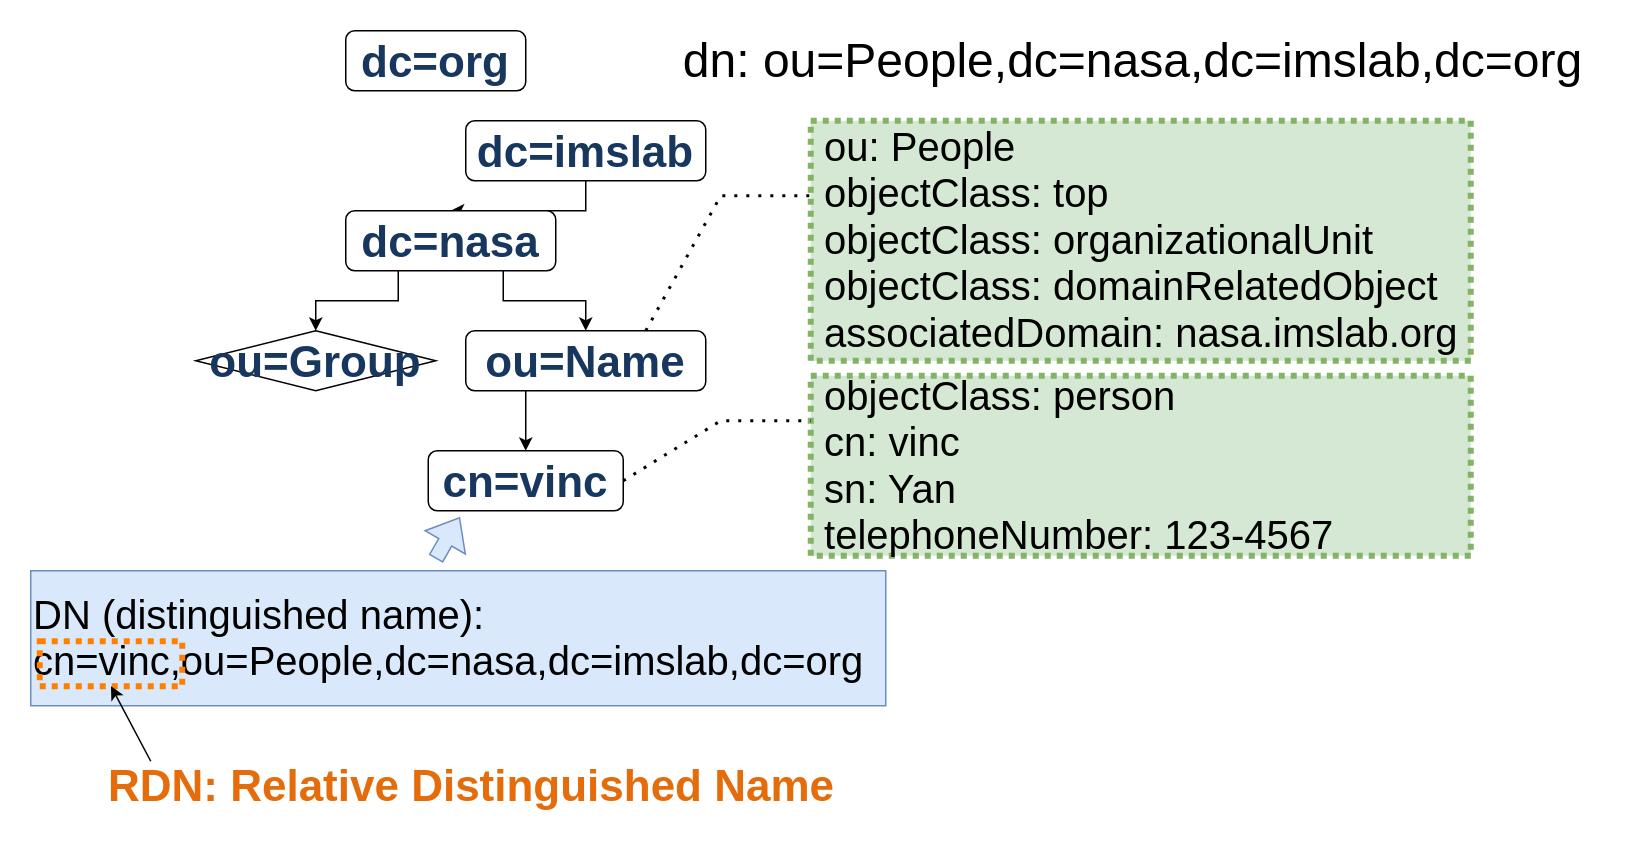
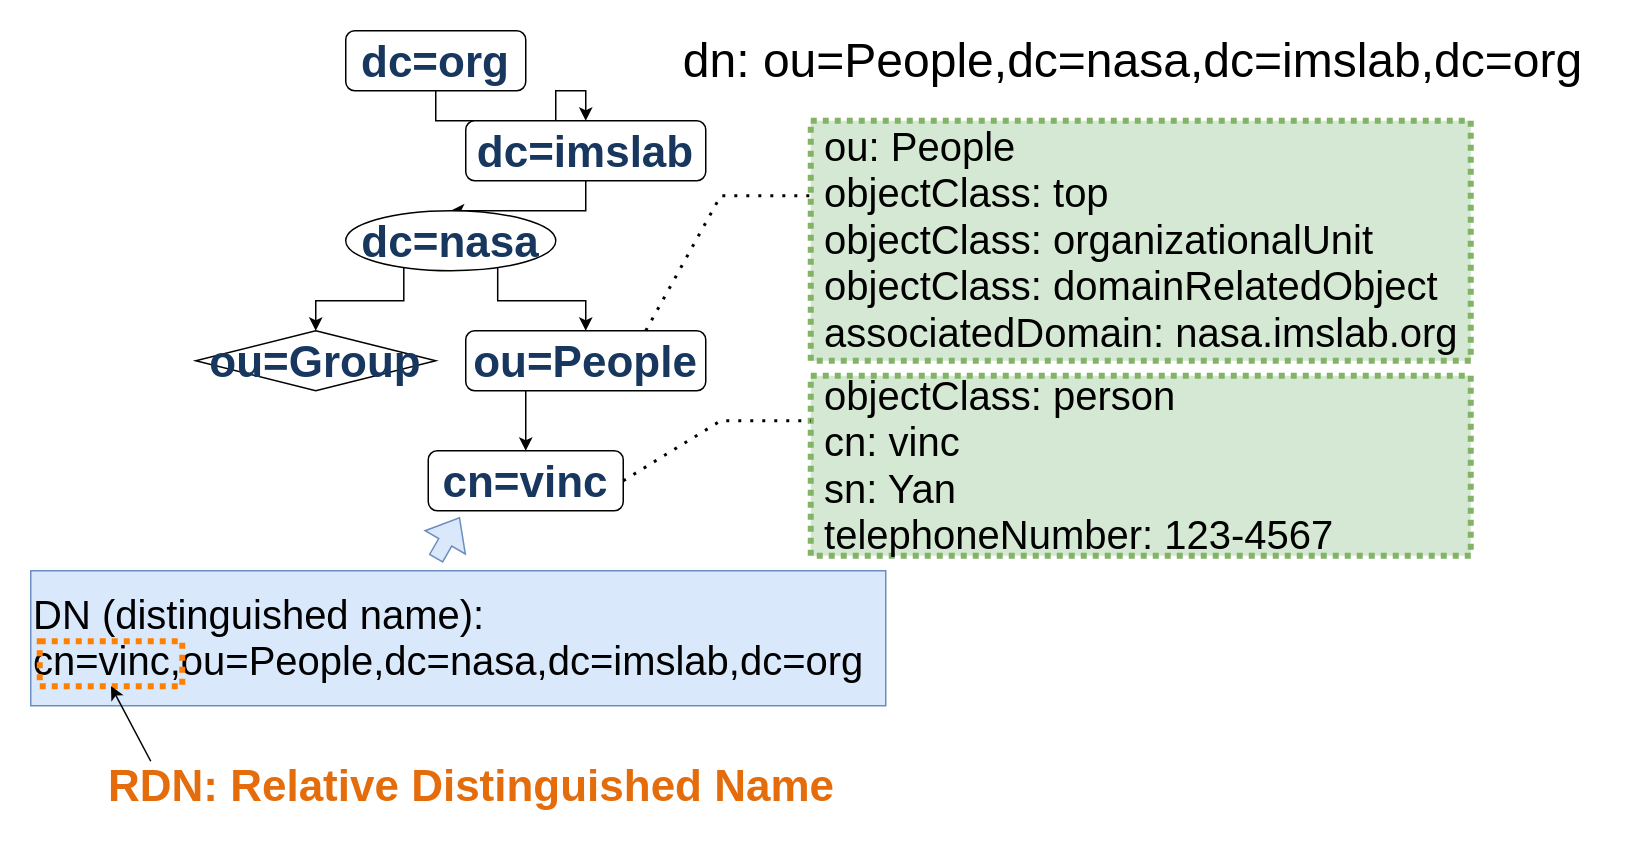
+ <mxCell id="2" style="edgeStyle=orthogonalEdgeStyle;rounded=0;orthogonalLoop=1;jettySize=auto;html=1;exitX=0.5;exitY=1;exitDx=0;exitDy=0;entryX=0.5;entryY=0;entryDx=0;entryDy=0;fontSize=29;" parent="1" source="3" target="5" edge="1"><mxGeometry relative="1" as="geometry" /></mxCell>
- <mxCell id="8" value="&lt;p style=&quot;line-height: normal; margin: 0pt 0in; text-indent: 0in; direction: ltr; unicode-bidi: embed; vertical-align: baseline; word-break: normal;&quot;&gt;&lt;span style=&quot;font-size: 22pt; font-family: Arial; font-variant-numeric: normal; font-variant-east-asian: normal; color: rgb(23, 55, 94); font-weight: bold;&quot;&gt;dc=&lt;/span&gt;&lt;span style=&quot;font-size: 22pt; font-family: Arial; font-variant-numeric: normal; font-variant-east-asian: normal; color: rgb(23, 55, 94); font-weight: bold;&quot;&gt;nasa&lt;/span&gt;&lt;/p&gt;" style="rounded=1;whiteSpace=wrap;html=1;" parent="1" vertex="1"><mxGeometry x="230" y="140" width="140" height="40" as="geometry" /></mxCell>
+ <mxCell id="8" value="&lt;p style=&quot;line-height: normal; margin: 0pt 0in; text-indent: 0in; direction: ltr; unicode-bidi: embed; vertical-align: baseline; word-break: normal;&quot;&gt;&lt;span style=&quot;font-size: 22pt; font-family: Arial; font-variant-numeric: normal; font-variant-east-asian: normal; color: rgb(23, 55, 94); font-weight: bold;&quot;&gt;dc=&lt;/span&gt;&lt;span style=&quot;font-size: 22pt; font-family: Arial; font-variant-numeric: normal; font-variant-east-asian: normal; color: rgb(23, 55, 94); font-weight: bold;&quot;&gt;nasa&lt;/span&gt;&lt;/p&gt;" style="ellipse;whiteSpace=wrap;html=1;" parent="1" vertex="1"><mxGeometry x="230" y="140" width="140" height="40" as="geometry" /></mxCell>
- <mxCell id="11" value="&lt;p style=&quot;line-height: normal; margin: 0pt 0in; text-indent: 0in; direction: ltr; unicode-bidi: embed; vertical-align: baseline; word-break: normal;&quot;&gt;&lt;span style=&quot;font-size: 22pt; font-family: Arial; font-variant-numeric: normal; font-variant-east-asian: normal; color: rgb(23, 55, 94); font-weight: bold;&quot;&gt;o&lt;/span&gt;&lt;span style=&quot;font-size: 22pt; font-family: Arial; font-variant-numeric: normal; font-variant-east-asian: normal; color: rgb(23, 55, 94); font-weight: bold; vertical-align: baseline;&quot;&gt;u&lt;/span&gt;&lt;span style=&quot;font-size: 22pt; font-family: Arial; font-variant-numeric: normal; font-variant-east-asian: normal; color: rgb(23, 55, 94); font-weight: bold; vertical-align: baseline;&quot;&gt;=&lt;/span&gt;&lt;span style=&quot;font-size: 22pt; font-family: Arial; font-variant-numeric: normal; font-variant-east-asian: normal; color: rgb(23, 55, 94); font-weight: bold;&quot;&gt;Name&lt;/span&gt;&lt;/p&gt;" style="rounded=1;whiteSpace=wrap;html=1;" parent="1" vertex="1"><mxGeometry x="310" y="220" width="160" height="40" as="geometry" /></mxCell>
+ <mxCell id="11" value="&lt;p style=&quot;line-height: normal; margin: 0pt 0in; text-indent: 0in; direction: ltr; unicode-bidi: embed; vertical-align: baseline; word-break: normal;&quot;&gt;&lt;span style=&quot;font-size: 22pt; font-family: Arial; font-variant-numeric: normal; font-variant-east-asian: normal; color: rgb(23, 55, 94); font-weight: bold;&quot;&gt;o&lt;/span&gt;&lt;span style=&quot;font-size: 22pt; font-family: Arial; font-variant-numeric: normal; font-variant-east-asian: normal; color: rgb(23, 55, 94); font-weight: bold; vertical-align: baseline;&quot;&gt;u&lt;/span&gt;&lt;span style=&quot;font-size: 22pt; font-family: Arial; font-variant-numeric: normal; font-variant-east-asian: normal; color: rgb(23, 55, 94); font-weight: bold; vertical-align: baseline;&quot;&gt;=&lt;/span&gt;&lt;span style=&quot;font-size: 22pt; font-family: Arial; font-variant-numeric: normal; font-variant-east-asian: normal; color: rgb(23, 55, 94); font-weight: bold;&quot;&gt;People&lt;/span&gt;&lt;/p&gt;" style="rounded=1;whiteSpace=wrap;html=1;" parent="1" vertex="1"><mxGeometry x="310" y="220" width="160" height="40" as="geometry" /></mxCell>
